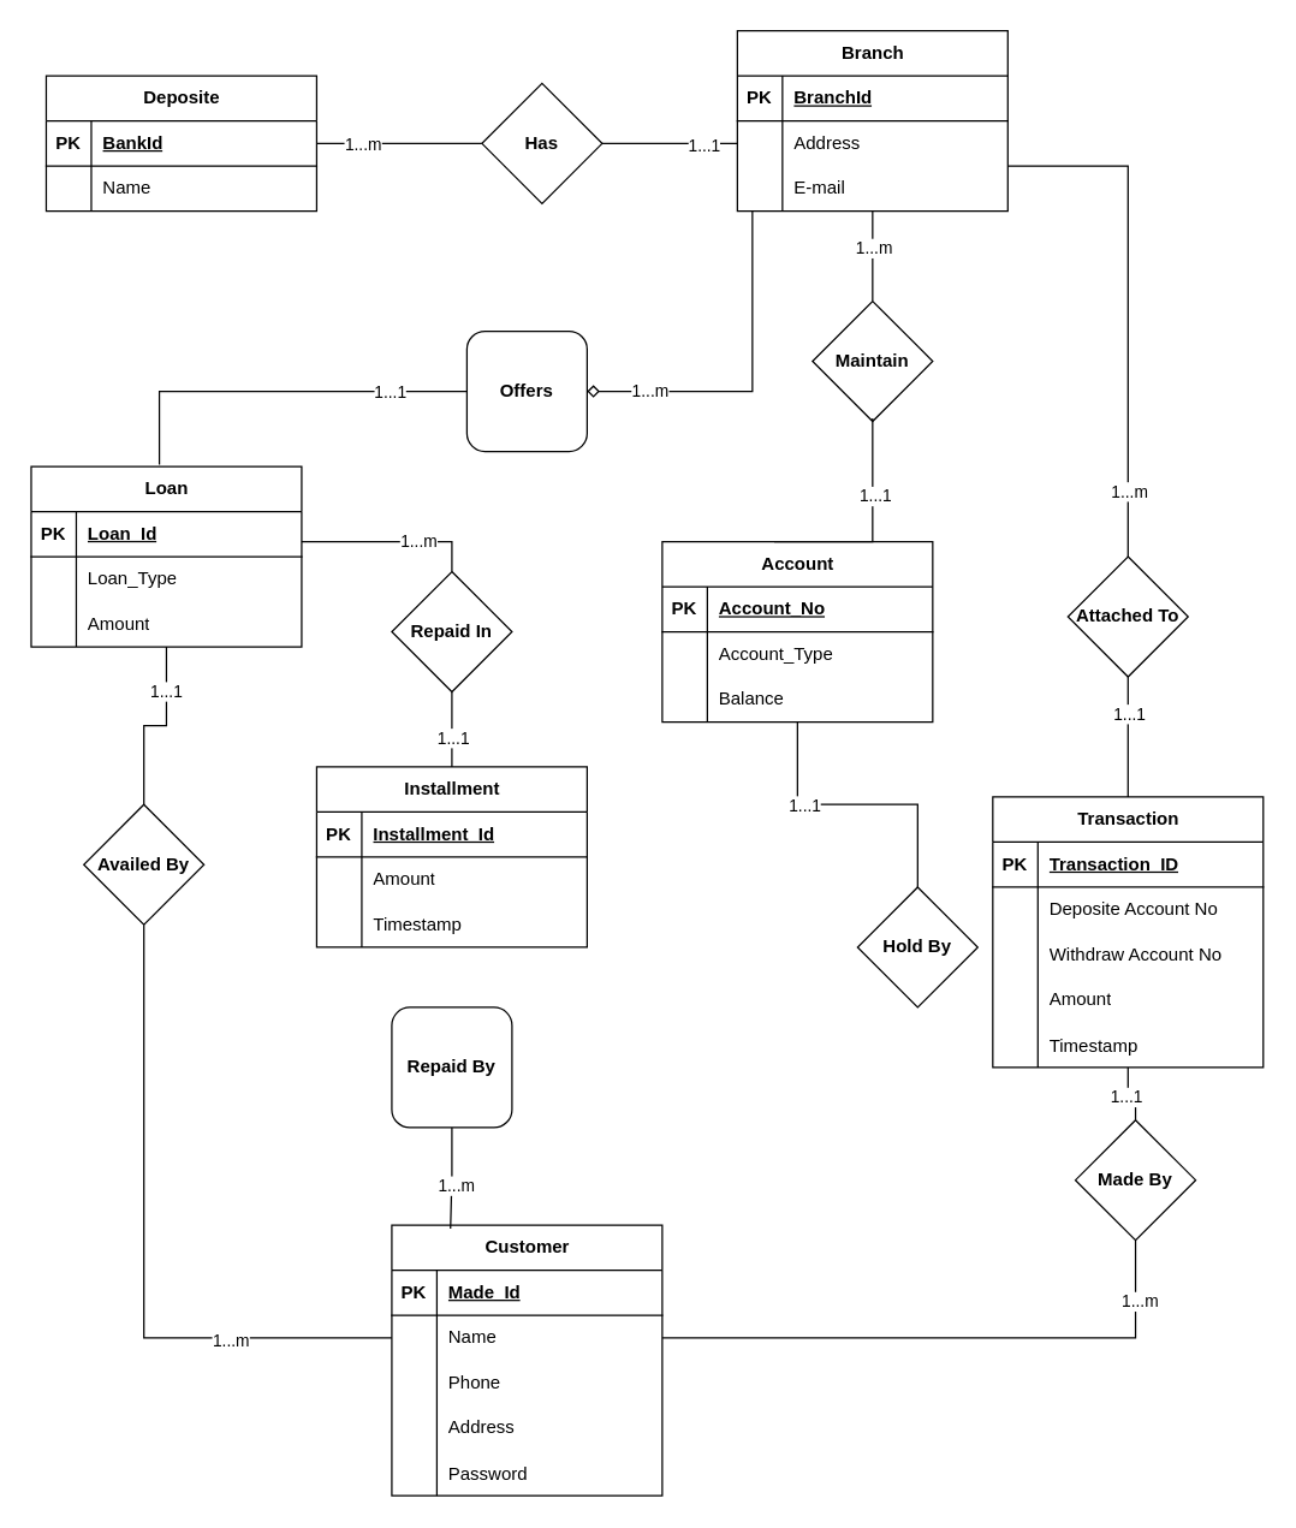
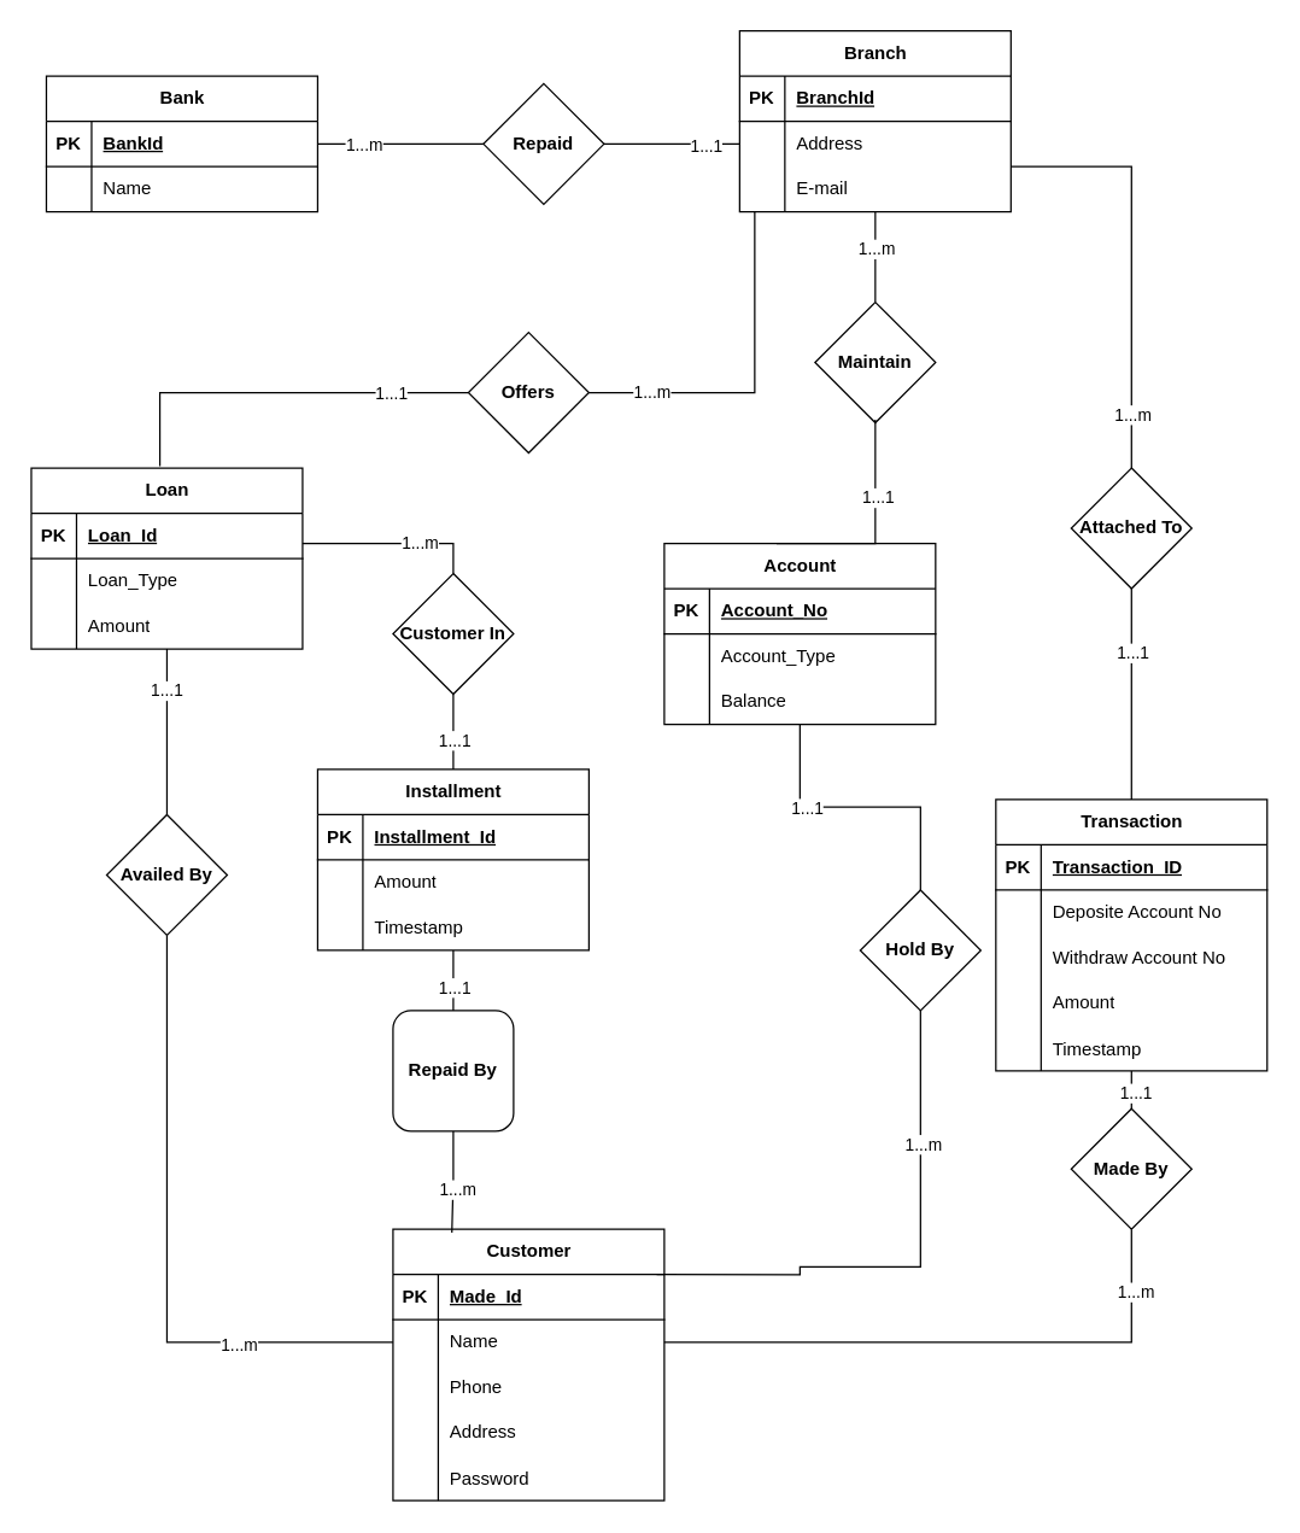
- <mxCell id="4" value="Deposite" style="shape=table;startSize=30;container=1;collapsible=1;childLayout=tableLayout;fixedRows=1;rowLines=0;fontStyle=1;align=center;resizeLast=1;html=1;" parent="1" vertex="1"><mxGeometry x="30" y="50" width="180" height="90" as="geometry" /></mxCell>
+ <mxCell id="4" value="Bank" style="shape=table;startSize=30;container=1;collapsible=1;childLayout=tableLayout;fixedRows=1;rowLines=0;fontStyle=1;align=center;resizeLast=1;html=1;" parent="1" vertex="1"><mxGeometry x="30" y="50" width="180" height="90" as="geometry" /></mxCell>
- <mxCell id="29" value="Has" style="rhombus;whiteSpace=wrap;html=1;startSize=30;fontStyle=1;" parent="1" vertex="1"><mxGeometry x="320" y="55" width="80" height="80" as="geometry" /></mxCell>
+ <mxCell id="29" value="Repaid" style="rhombus;whiteSpace=wrap;html=1;startSize=30;fontStyle=1;" parent="1" vertex="1"><mxGeometry x="320" y="55" width="80" height="80" as="geometry" /></mxCell>
- <mxCell id="59" value="Offers" style="whiteSpace=wrap;html=1;startSize=30;fontStyle=1;rounded=1;" parent="1" vertex="1"><mxGeometry x="310" y="220" width="80" height="80" as="geometry" /></mxCell>
+ <mxCell id="59" value="Offers" style="rhombus;whiteSpace=wrap;html=1;startSize=30;fontStyle=1;" parent="1" vertex="1"><mxGeometry x="310" y="220" width="80" height="80" as="geometry" /></mxCell>
- <mxCell id="13" value="" style="edgeStyle=orthogonalEdgeStyle;rounded=0;orthogonalLoop=1;jettySize=auto;html=1;endArrow=diamond;endFill=0;" parent="1" source="17" target="59" edge="1"><mxGeometry relative="1" as="geometry"><Array as="points"><mxPoint x="500" y="260" /></Array></mxGeometry></mxCell>
+ <mxCell id="13" value="" style="edgeStyle=orthogonalEdgeStyle;rounded=0;orthogonalLoop=1;jettySize=auto;html=1;endArrow=none;endFill=0;" parent="1" source="17" target="59" edge="1"><mxGeometry relative="1" as="geometry"><Array as="points"><mxPoint x="500" y="260" /></Array></mxGeometry></mxCell>
- <mxCell id="86" value="Attached To" style="rhombus;whiteSpace=wrap;html=1;startSize=30;fontStyle=1;" parent="1" vertex="1"><mxGeometry x="710" y="370" width="80" height="80" as="geometry" /></mxCell>
+ <mxCell id="86" value="Attached To" style="rhombus;whiteSpace=wrap;html=1;startSize=30;fontStyle=1;" parent="1" vertex="1"><mxGeometry x="710" y="310" width="80" height="80" as="geometry" /></mxCell>
- <mxCell id="122" value="Repaid In" style="rhombus;whiteSpace=wrap;html=1;startSize=30;fontStyle=1;" vertex="1" parent="1"><mxGeometry x="260" y="380" width="80" height="80" as="geometry" /></mxCell>
+ <mxCell id="122" value="Customer In" style="rhombus;whiteSpace=wrap;html=1;startSize=30;fontStyle=1;" vertex="1" parent="1"><mxGeometry x="260" y="380" width="80" height="80" as="geometry" /></mxCell>
- <mxCell id="80" value="Availed By" style="rhombus;whiteSpace=wrap;html=1;startSize=30;fontStyle=1;" parent="1" vertex="1"><mxGeometry x="55" y="535" width="80" height="80" as="geometry" /></mxCell>
+ <mxCell id="80" value="Availed By" style="rhombus;whiteSpace=wrap;html=1;startSize=30;fontStyle=1;" parent="1" vertex="1"><mxGeometry x="70" y="540" width="80" height="80" as="geometry" /></mxCell>
+ <mxCell id="108" value="" style="edgeStyle=orthogonalEdgeStyle;rounded=0;orthogonalLoop=1;jettySize=auto;html=1;endArrow=none;endFill=0;" edge="1" parent="1" source="110" target="123"><mxGeometry relative="1" as="geometry" /></mxCell>
+ <mxCell id="109" value="1...1" style="edgeLabel;html=1;align=center;verticalAlign=middle;resizable=0;points=[];" vertex="1" connectable="0" parent="108"><mxGeometry x="0.2" relative="1" as="geometry"><mxPoint as="offset" /></mxGeometry></mxCell>
- <mxCell id="107" value="Made By" style="rhombus;whiteSpace=wrap;html=1;startSize=30;fontStyle=1;" parent="1" vertex="1"><mxGeometry x="715" y="745" width="80" height="80" as="geometry" /></mxCell>
+ <mxCell id="107" value="Made By" style="rhombus;whiteSpace=wrap;html=1;startSize=30;fontStyle=1;" parent="1" vertex="1"><mxGeometry x="710" y="735" width="80" height="80" as="geometry" /></mxCell>
+ <mxCell id="81" style="edgeStyle=orthogonalEdgeStyle;rounded=0;orthogonalLoop=1;jettySize=auto;html=1;endArrow=none;endFill=0;entryX=0.972;entryY=0.167;entryDx=0;entryDy=0;entryPerimeter=0;" parent="1" source="83" target="62" edge="1"><mxGeometry relative="1" as="geometry"><mxPoint x="445" y="840" as="targetPoint" /><Array as="points"><mxPoint x="530" y="840" /></Array></mxGeometry></mxCell>
+ <mxCell id="82" value="1...m" style="edgeLabel;html=1;align=center;verticalAlign=middle;resizable=0;points=[];" parent="81" vertex="1" connectable="0"><mxGeometry x="-0.5" y="1" relative="1" as="geometry"><mxPoint as="offset" /></mxGeometry></mxCell>
